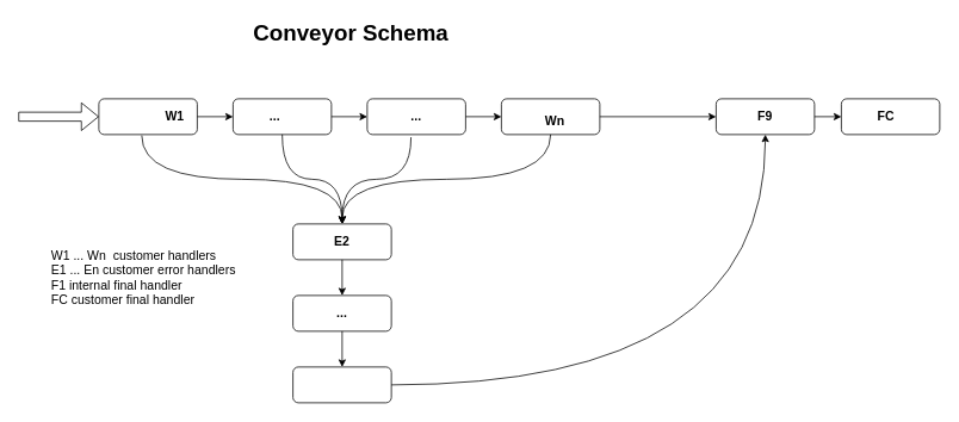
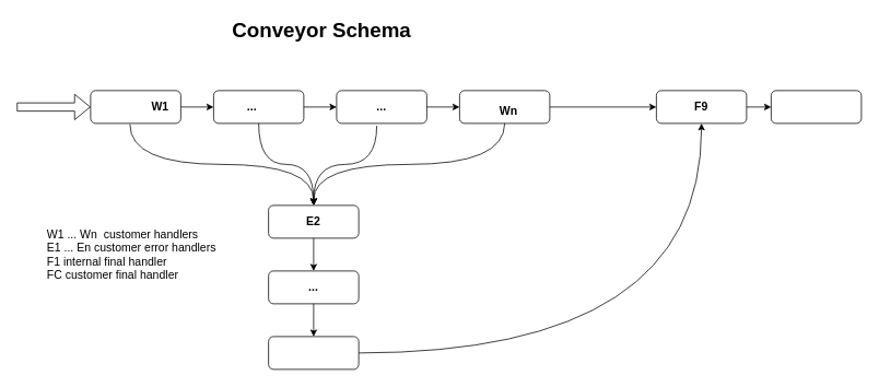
- <mxCell id="29" value="&lt;b&gt;&lt;font style=&quot;font-size: 14px&quot;&gt;FC&lt;/font&gt;&lt;/b&gt;" style="text;html=1;strokeColor=none;fillColor=none;align=center;verticalAlign=middle;whiteSpace=wrap;rounded=0;" parent="1" vertex="1"><mxGeometry x="970" y="120" width="40" height="20" as="geometry" /></mxCell>
